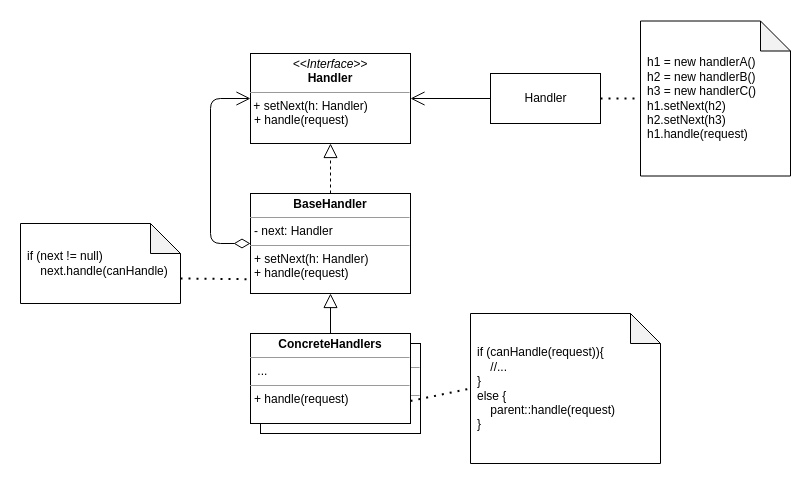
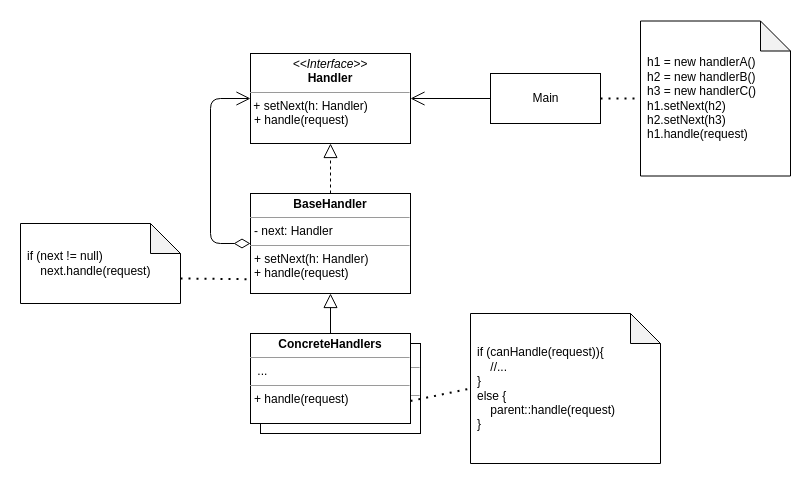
- <mxCell id="7" value="Handler" style="html=1;" parent="1" vertex="1"><mxGeometry x="490" y="73" width="110" height="50" as="geometry" /></mxCell>
+ <mxCell id="7" value="Main" style="html=1;" parent="1" vertex="1"><mxGeometry x="490" y="73" width="110" height="50" as="geometry" /></mxCell>
- <mxCell id="12" value="&lt;div&gt;if (next != null)&lt;/div&gt;&lt;div&gt;&lt;span style=&quot;white-space: pre&quot;&gt;    next.handle(canHandle)&lt;/span&gt;&lt;br&gt;&lt;/div&gt;" style="shape=note;whiteSpace=wrap;html=1;backgroundOutline=1;darkOpacity=0.05;fontSize=12;align=left;spacingLeft=5;" parent="1" vertex="1"><mxGeometry x="20" y="223" width="160" height="80" as="geometry" /></mxCell>
+ <mxCell id="12" value="&lt;div&gt;if (next != null)&lt;/div&gt;&lt;div&gt;&lt;span style=&quot;white-space: pre&quot;&gt;    next.handle(request)&lt;/span&gt;&lt;br&gt;&lt;/div&gt;" style="shape=note;whiteSpace=wrap;html=1;backgroundOutline=1;darkOpacity=0.05;fontSize=12;align=left;spacingLeft=5;" parent="1" vertex="1"><mxGeometry x="20" y="223" width="160" height="80" as="geometry" /></mxCell>
